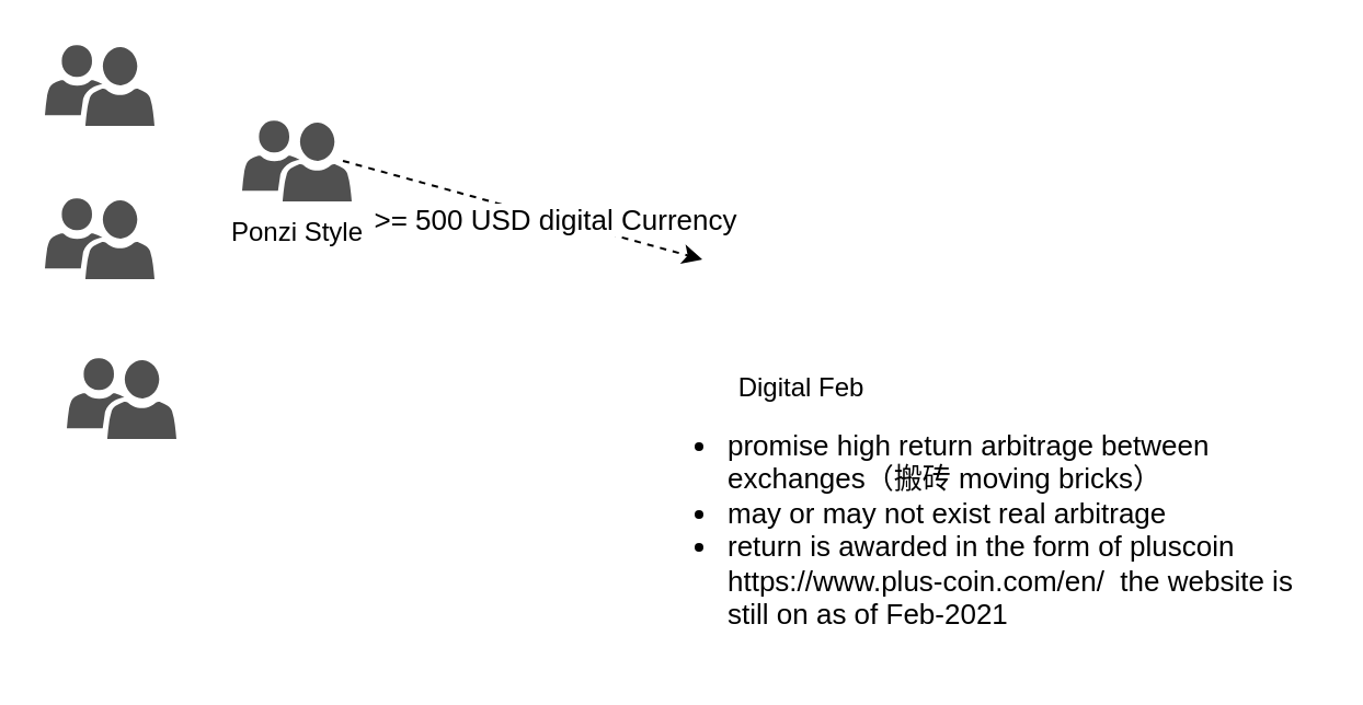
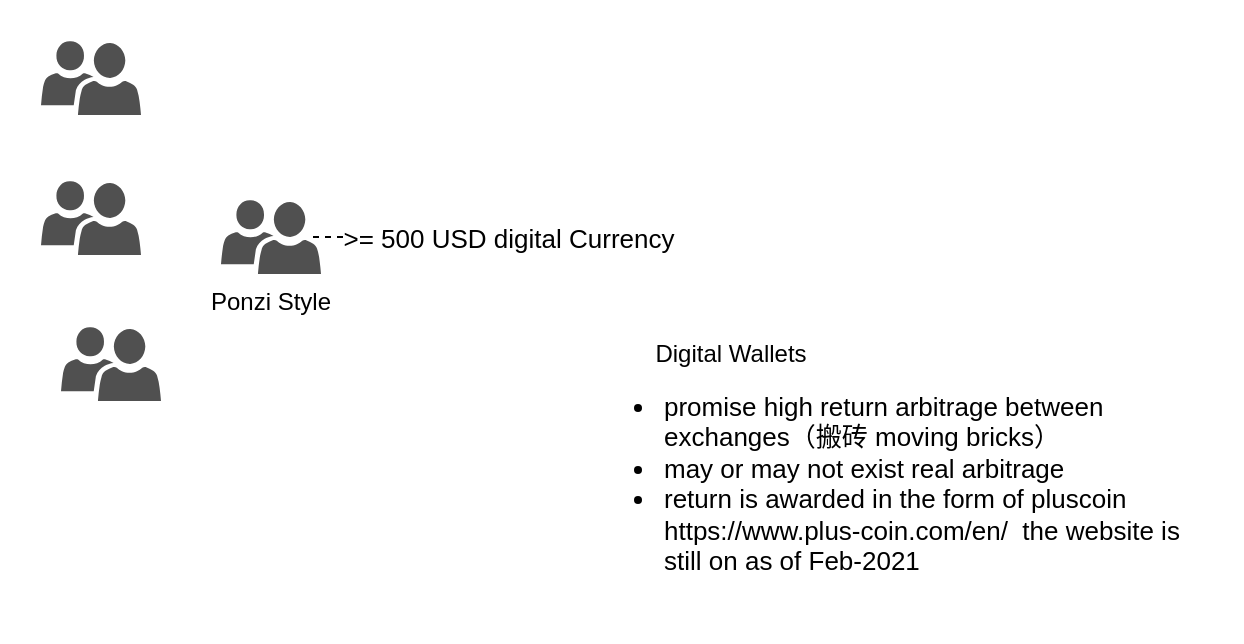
- <mxCell id="3" value="Ponzi Style" style="pointerEvents=1;shadow=0;dashed=0;html=1;strokeColor=none;labelPosition=center;verticalLabelPosition=bottom;verticalAlign=top;align=center;fillColor=#505050;shape=mxgraph.mscae.intune.user_group" vertex="1" parent="1"><mxGeometry x="110" y="54.5" width="50" height="37" as="geometry" /></mxCell>
+ <mxCell id="3" value="Ponzi Style" style="pointerEvents=1;shadow=0;dashed=0;html=1;strokeColor=none;labelPosition=center;verticalLabelPosition=bottom;verticalAlign=top;align=center;fillColor=#505050;shape=mxgraph.mscae.intune.user_group" vertex="1" parent="1"><mxGeometry x="110" y="99.5" width="50" height="37" as="geometry" /></mxCell>
- <mxCell id="2" value="Digital Feb" style="shape=image;html=1;verticalAlign=top;verticalLabelPosition=bottom;labelBackgroundColor=#ffffff;imageAspect=0;aspect=fixed;image=https://cdn3.iconfinder.com/data/icons/luchesa-vol-9/128/Purse-128.png" vertex="1" parent="1"><mxGeometry x="320" y="73" width="90" height="90" as="geometry" /></mxCell>
+ <mxCell id="2" value="Digital Wallets" style="shape=image;html=1;verticalAlign=top;verticalLabelPosition=bottom;labelBackgroundColor=#ffffff;imageAspect=0;aspect=fixed;image=https://cdn3.iconfinder.com/data/icons/luchesa-vol-9/128/Purse-128.png" vertex="1" parent="1"><mxGeometry x="320" y="73" width="90" height="90" as="geometry" /></mxCell>
